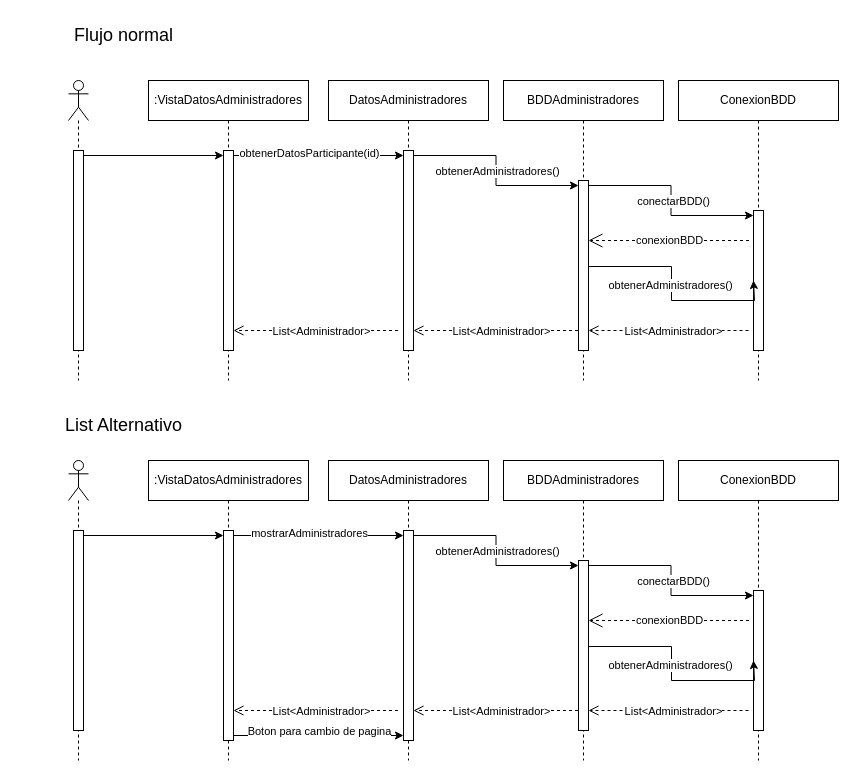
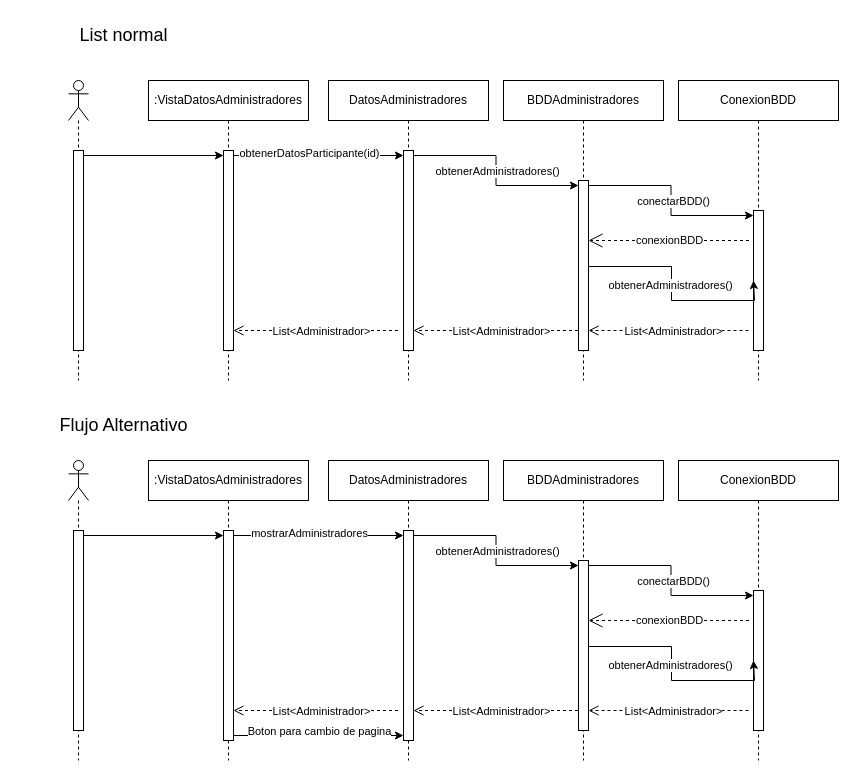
- <mxCell id="25" value="&lt;font style=&quot;font-size: 18px;&quot;&gt;Flujo normal&lt;/font&gt;" style="text;html=1;strokeColor=none;fillColor=none;align=center;verticalAlign=middle;whiteSpace=wrap;rounded=0;" vertex="1" parent="1"><mxGeometry x="20.5" y="20" width="205" height="30" as="geometry" /></mxCell>
+ <mxCell id="25" value="&lt;font style=&quot;font-size: 18px;&quot;&gt;List normal&lt;/font&gt;" style="text;html=1;strokeColor=none;fillColor=none;align=center;verticalAlign=middle;whiteSpace=wrap;rounded=0;" vertex="1" parent="1"><mxGeometry x="20.5" y="20" width="205" height="30" as="geometry" /></mxCell>
- <mxCell id="26" value="&lt;span style=&quot;font-size: 18px;&quot;&gt;List Alternativo&lt;/span&gt;" style="text;html=1;strokeColor=none;fillColor=none;align=center;verticalAlign=middle;whiteSpace=wrap;rounded=0;" vertex="1" parent="1"><mxGeometry x="20.5" y="410" width="205" height="30" as="geometry" /></mxCell>
+ <mxCell id="26" value="&lt;span style=&quot;font-size: 18px;&quot;&gt;Flujo Alternativo&lt;/span&gt;" style="text;html=1;strokeColor=none;fillColor=none;align=center;verticalAlign=middle;whiteSpace=wrap;rounded=0;" vertex="1" parent="1"><mxGeometry x="20.5" y="410" width="205" height="30" as="geometry" /></mxCell>
